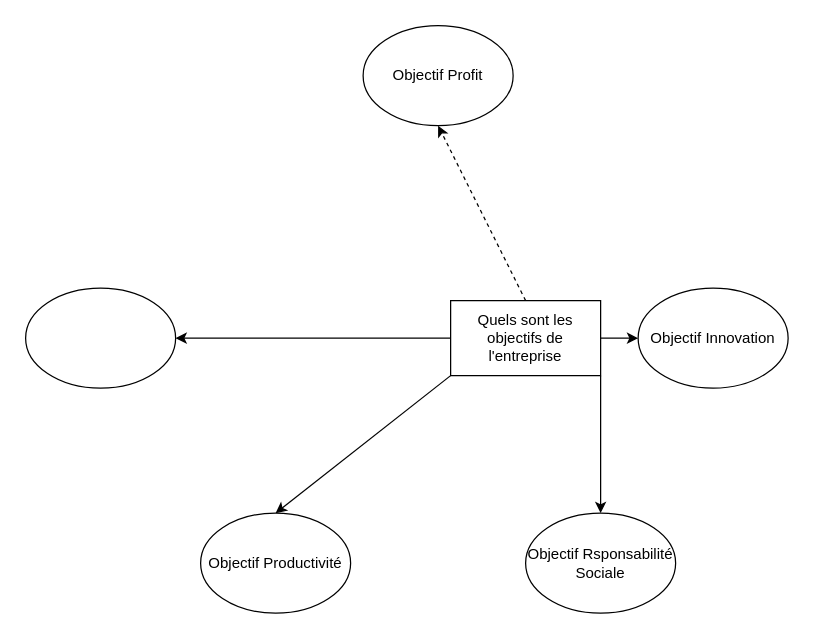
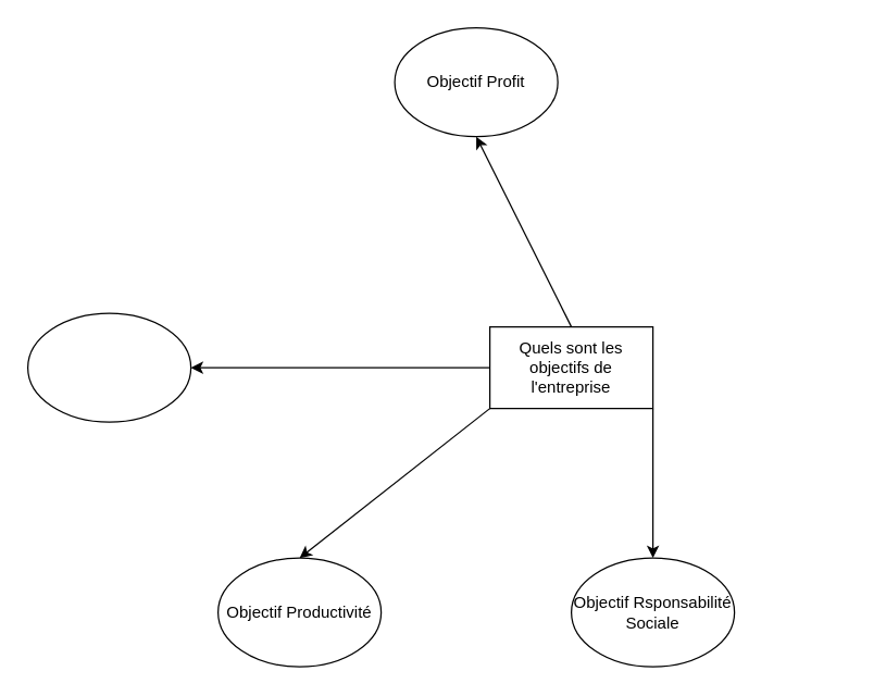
- <mxCell id="4" style="edgeStyle=none;html=1;exitX=0.5;exitY=0;exitDx=0;exitDy=0;entryX=0.5;entryY=1;entryDx=0;entryDy=0;dashed=1;" edge="1" parent="1" source="7" target="12"><mxGeometry relative="1" as="geometry" /></mxCell>
+ <mxCell id="4" style="edgeStyle=none;html=1;exitX=0.5;exitY=0;exitDx=0;exitDy=0;entryX=0.5;entryY=1;entryDx=0;entryDy=0;" edge="1" parent="1" source="7" target="12"><mxGeometry relative="1" as="geometry" /></mxCell>
- <mxCell id="5" style="edgeStyle=none;html=1;exitX=1;exitY=0.5;exitDx=0;exitDy=0;entryX=0;entryY=0.5;entryDx=0;entryDy=0;" edge="1" parent="1" source="7" target="10"><mxGeometry relative="1" as="geometry" /></mxCell>
- <mxCell id="10" value="Objectif Innovation" style="ellipse;whiteSpace=wrap;html=1;" vertex="1" parent="1"><mxGeometry x="510" y="230" width="120" height="80" as="geometry" /></mxCell>
